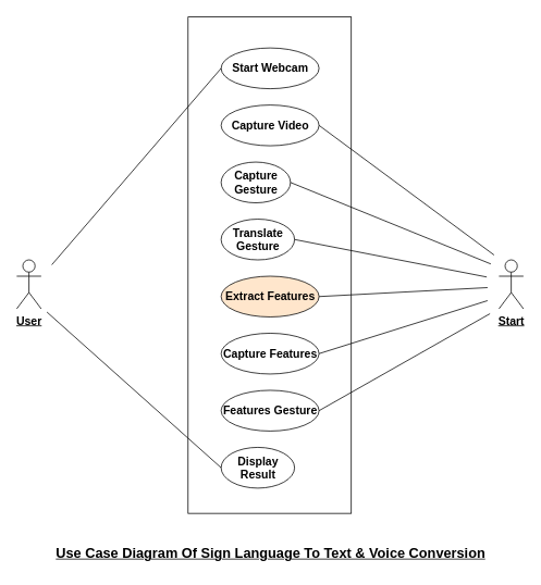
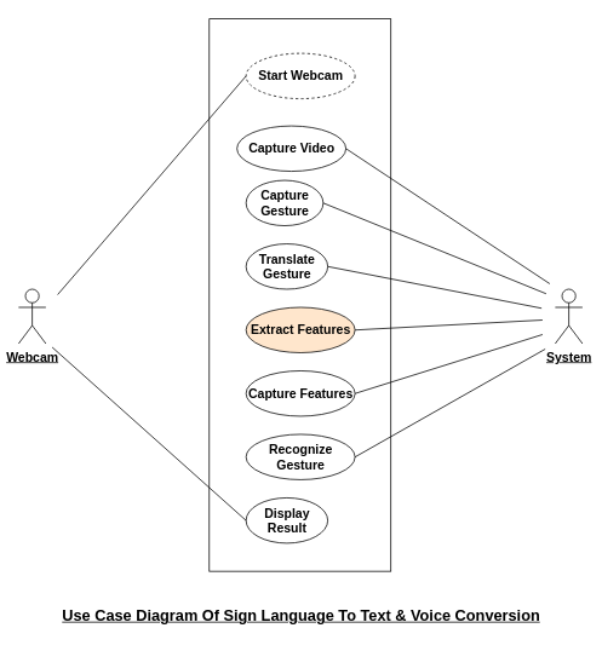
- <mxCell id="3" value="Start Webcam" style="ellipse;whiteSpace=wrap;html=1;fontStyle=1;fontSize=14;" vertex="1" parent="1"><mxGeometry x="270.5" y="58" width="120" height="50" as="geometry" /></mxCell>
+ <mxCell id="3" value="Start Webcam" style="ellipse;whiteSpace=wrap;html=1;fontStyle=1;fontSize=14;dashed=1;" vertex="1" parent="1"><mxGeometry x="270.5" y="58" width="120" height="50" as="geometry" /></mxCell>
- <mxCell id="4" value="Capture Video" style="ellipse;whiteSpace=wrap;html=1;fontStyle=1;fontSize=14;" vertex="1" parent="1"><mxGeometry x="270.5" y="128" width="120" height="50" as="geometry" /></mxCell>
+ <mxCell id="4" value="Capture Video" style="ellipse;whiteSpace=wrap;html=1;fontStyle=1;fontSize=14;" vertex="1" parent="1"><mxGeometry x="260.5" y="138" width="120" height="50" as="geometry" /></mxCell>
- <mxCell id="11" value="User" style="shape=umlActor;verticalLabelPosition=bottom;verticalAlign=top;html=1;outlineConnect=0;fontStyle=5;fontSize=14;" vertex="1" parent="1"><mxGeometry x="20" y="318" width="30" height="60" as="geometry" /></mxCell>
+ <mxCell id="11" value="Webcam" style="shape=umlActor;verticalLabelPosition=bottom;verticalAlign=top;html=1;outlineConnect=0;fontStyle=5;fontSize=14;" vertex="1" parent="1"><mxGeometry x="20" y="318" width="30" height="60" as="geometry" /></mxCell>
- <mxCell id="12" value="Start" style="shape=umlActor;verticalLabelPosition=bottom;verticalAlign=top;html=1;outlineConnect=0;fontStyle=5;fontSize=14;" vertex="1" parent="1"><mxGeometry x="611" y="318" width="30" height="60" as="geometry" /></mxCell>
+ <mxCell id="12" value="System" style="shape=umlActor;verticalLabelPosition=bottom;verticalAlign=top;html=1;outlineConnect=0;fontStyle=5;fontSize=14;" vertex="1" parent="1"><mxGeometry x="611" y="318" width="30" height="60" as="geometry" /></mxCell>
- <mxCell id="9" value="Features Gesture" style="ellipse;whiteSpace=wrap;html=1;fontStyle=1;fontSize=14;" vertex="1" parent="1"><mxGeometry x="270.5" y="478" width="120" height="50" as="geometry" /></mxCell>
+ <mxCell id="9" value="Recognize Gesture" style="ellipse;whiteSpace=wrap;html=1;fontStyle=1;fontSize=14;" vertex="1" parent="1"><mxGeometry x="270.5" y="478" width="120" height="50" as="geometry" /></mxCell>
